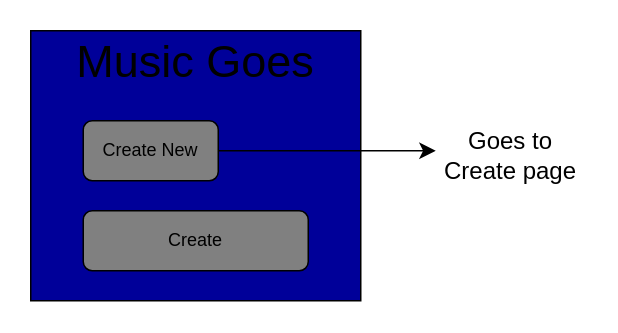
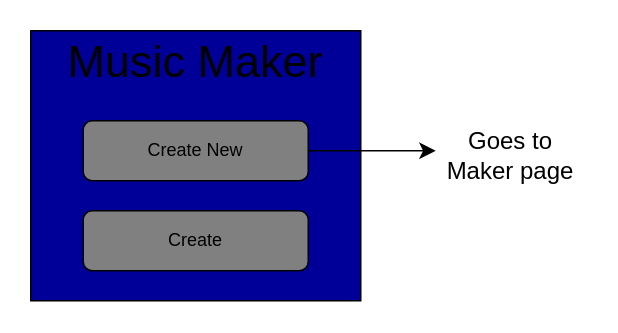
- <mxCell id="3" value="Music Goes" style="text;html=1;align=center;verticalAlign=middle;whiteSpace=wrap;rounded=0;fillColor=none;fontSize=30;" vertex="1" parent="1"><mxGeometry x="20" y="20" width="220" height="40" as="geometry" /></mxCell>
+ <mxCell id="3" value="Music Maker" style="text;html=1;align=center;verticalAlign=middle;whiteSpace=wrap;rounded=0;fillColor=none;fontSize=30;" vertex="1" parent="1"><mxGeometry x="20" y="20" width="220" height="40" as="geometry" /></mxCell>
- <mxCell id="5" value="Create New" style="rounded=1;whiteSpace=wrap;html=1;gradientColor=none;fillColor=#808080;" vertex="1" parent="1"><mxGeometry x="55" y="80" width="90" height="40" as="geometry" /></mxCell>
+ <mxCell id="5" value="Create New" style="rounded=1;whiteSpace=wrap;html=1;gradientColor=none;fillColor=#808080;" vertex="1" parent="1"><mxGeometry x="55" y="80" width="150" height="40" as="geometry" /></mxCell>
- <mxCell id="7" value="Goes to Create page" style="text;html=1;align=center;verticalAlign=middle;whiteSpace=wrap;rounded=0;fontSize=16;" vertex="1" parent="1"><mxGeometry x="290" y="85" width="100" height="35" as="geometry" /></mxCell>
+ <mxCell id="7" value="Goes to Maker page" style="text;html=1;align=center;verticalAlign=middle;whiteSpace=wrap;rounded=0;fontSize=16;" vertex="1" parent="1"><mxGeometry x="290" y="85" width="100" height="35" as="geometry" /></mxCell>
